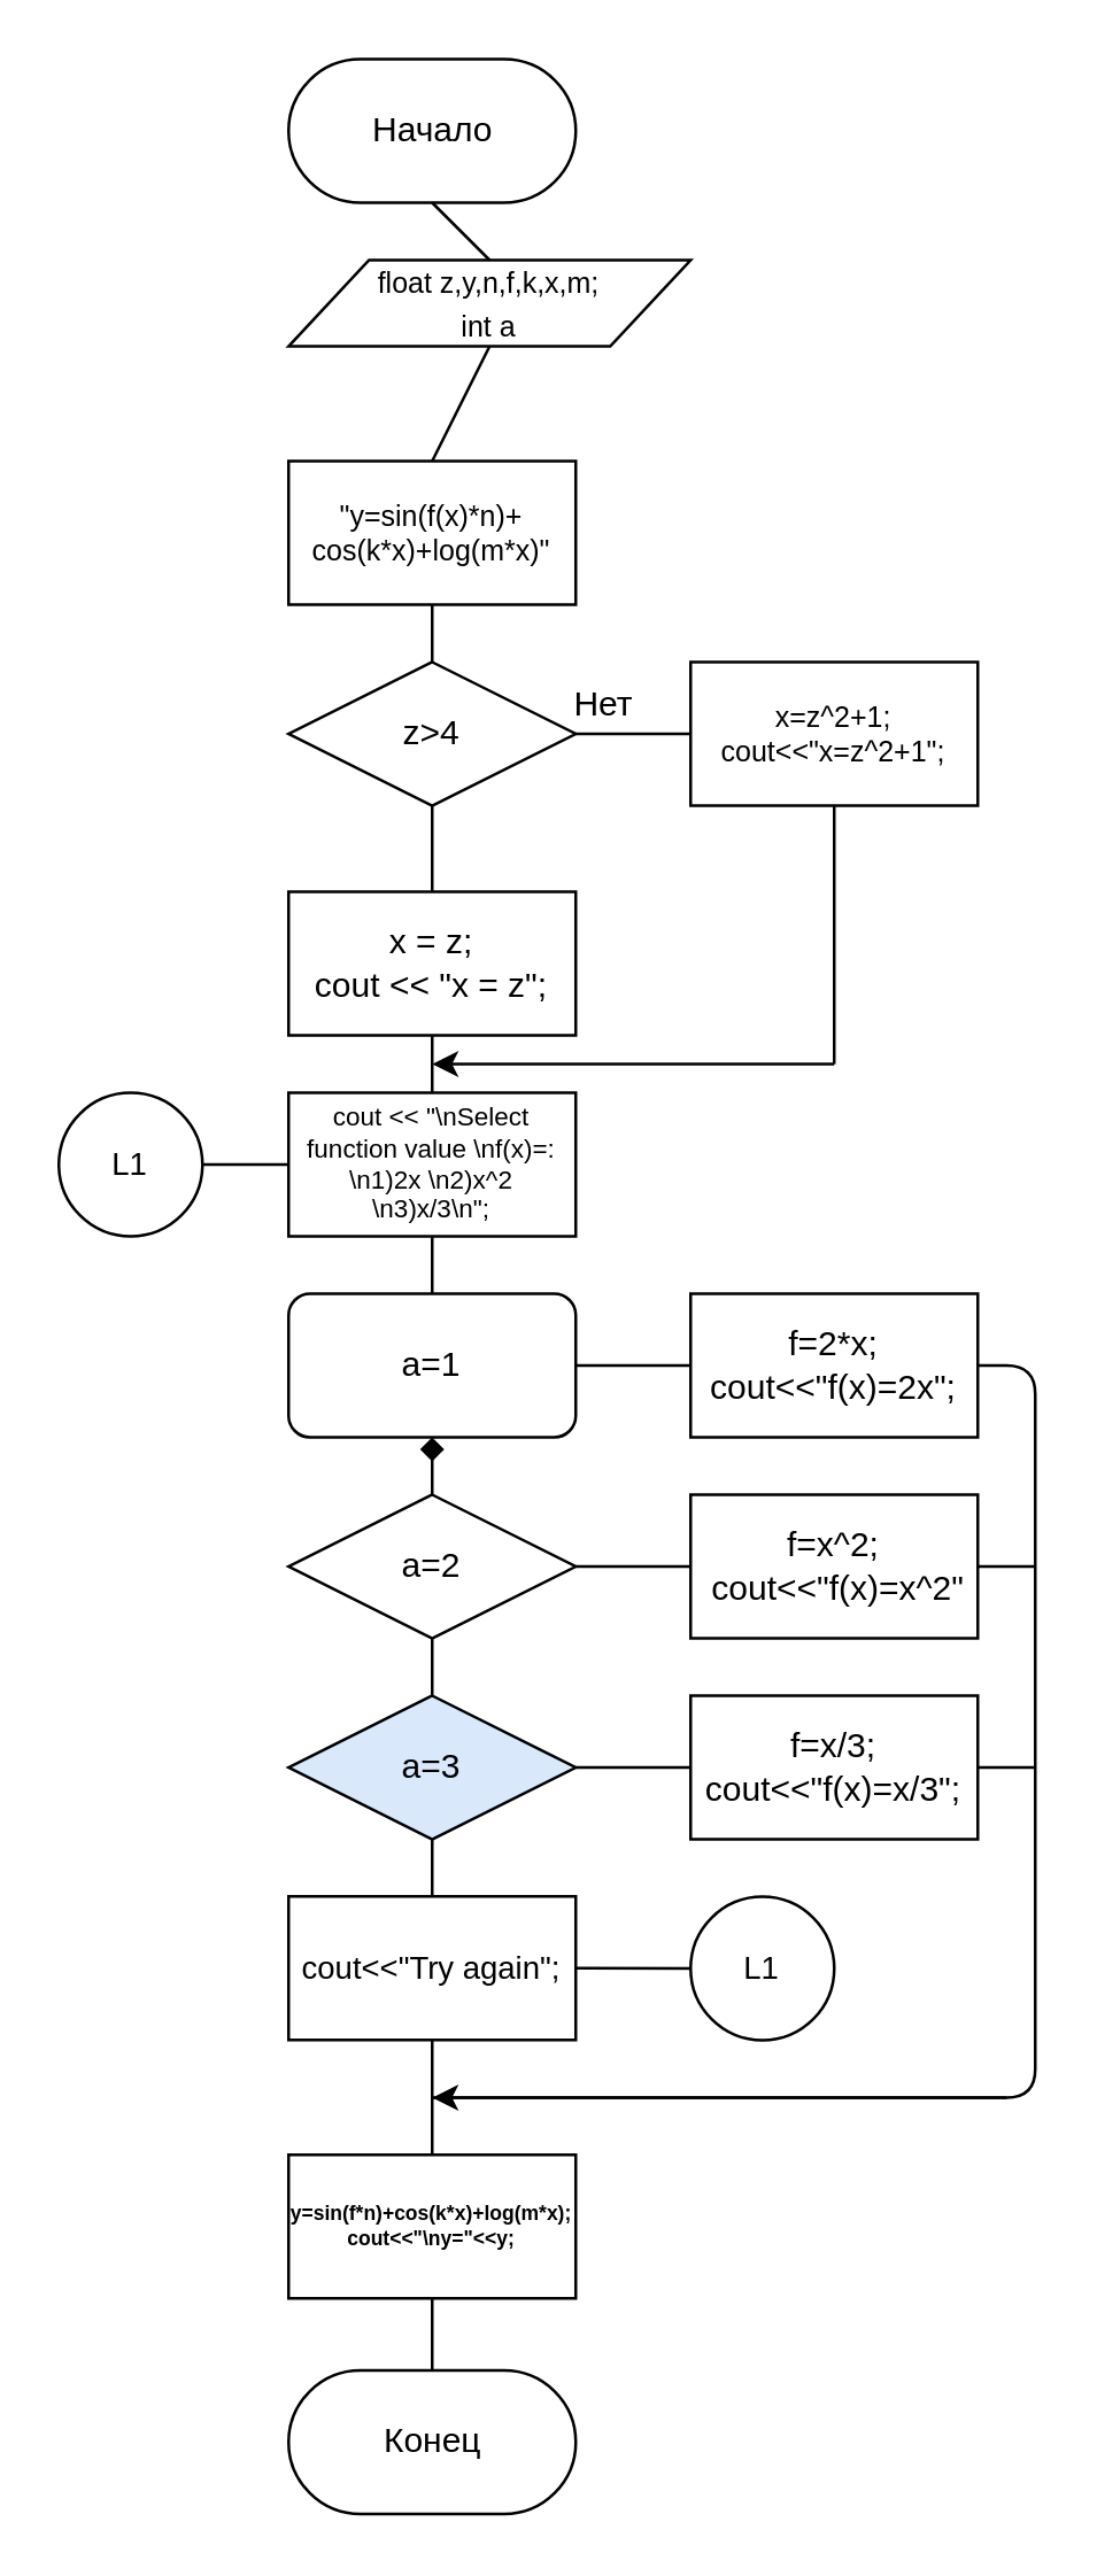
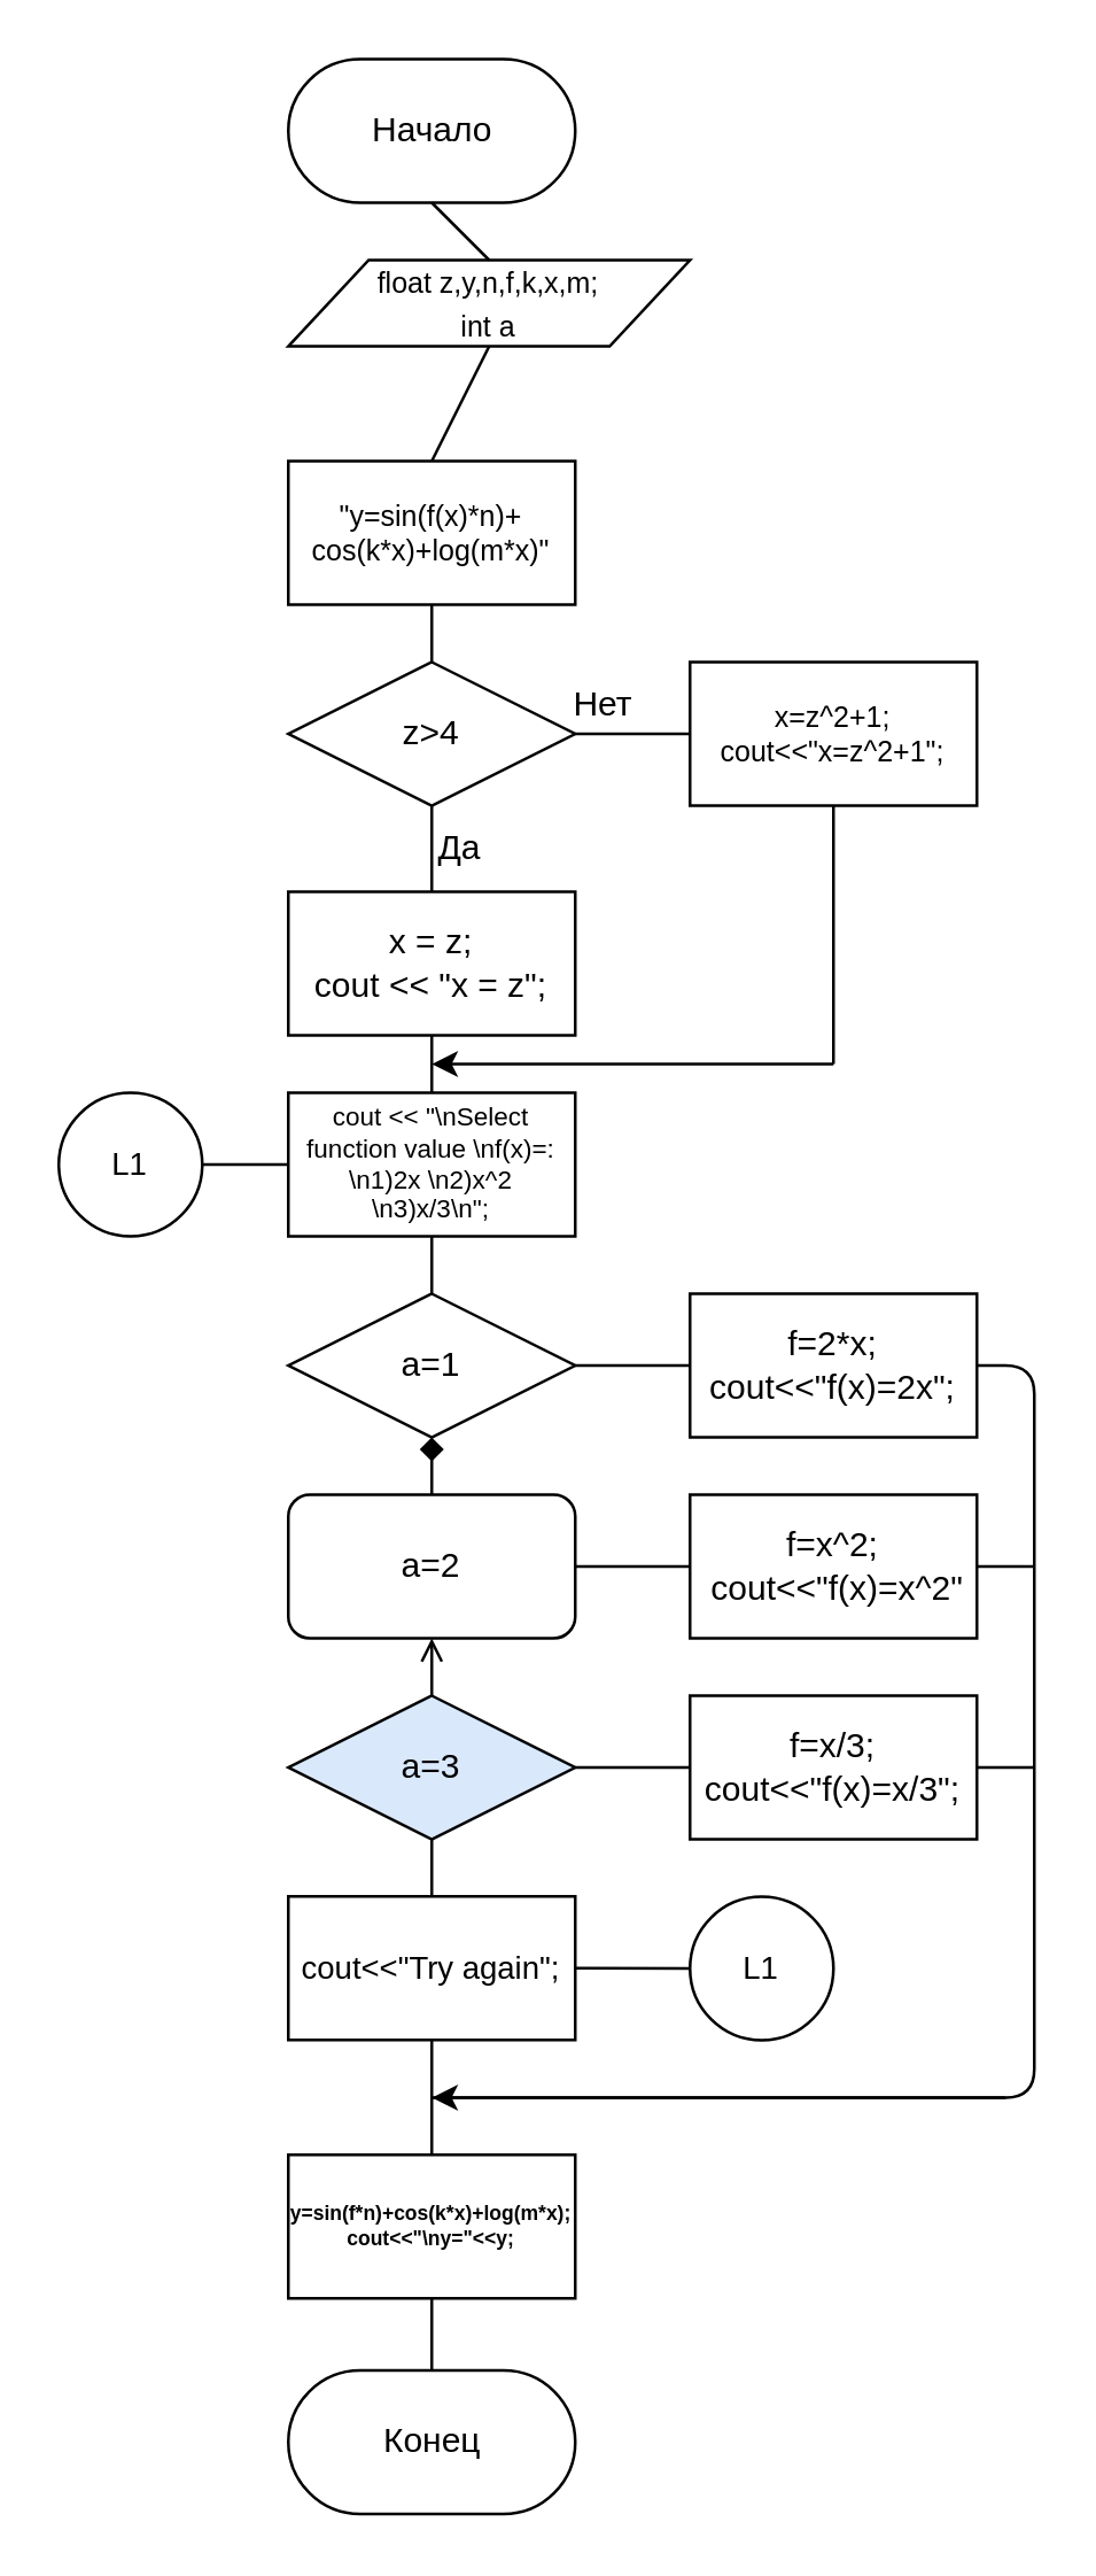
+ <mxCell id="15" value="Да" style="text;html=1;strokeColor=none;fillColor=none;align=center;verticalAlign=middle;whiteSpace=wrap;rounded=0;fontSize=12;" vertex="1" parent="1"><mxGeometry x="140" y="285" width="40" height="20" as="geometry" /></mxCell>
- <mxCell id="20" value="a=1" style="whiteSpace=wrap;html=1;rounded=1;" vertex="1" parent="1"><mxGeometry x="100" y="450" width="100" height="50" as="geometry" /></mxCell>
+ <mxCell id="20" value="a=1" style="rhombus;whiteSpace=wrap;html=1;" vertex="1" parent="1"><mxGeometry x="100" y="450" width="100" height="50" as="geometry" /></mxCell>
- <mxCell id="24" value="a=2" style="rhombus;whiteSpace=wrap;html=1;" vertex="1" parent="1"><mxGeometry x="100" y="520" width="100" height="50" as="geometry" /></mxCell>
+ <mxCell id="24" value="a=2" style="whiteSpace=wrap;html=1;rounded=1;" vertex="1" parent="1"><mxGeometry x="100" y="520" width="100" height="50" as="geometry" /></mxCell>
- <mxCell id="27" value="" style="endArrow=none;html=1;fontSize=9;entryX=0.5;entryY=1;entryDx=0;entryDy=0;exitX=0.5;exitY=0;exitDx=0;exitDy=0;" edge="1" parent="1" source="25" target="24"><mxGeometry width="50" height="50" relative="1" as="geometry"><mxPoint x="160" y="530" as="sourcePoint" /><mxPoint x="160" y="510" as="targetPoint" /></mxGeometry></mxCell>
+ <mxCell id="27" value="" style="endArrow=open;html=1;fontSize=9;entryX=0.5;entryY=1;entryDx=0;entryDy=0;exitX=0.5;exitY=0;exitDx=0;exitDy=0;" edge="1" parent="1" source="25" target="24"><mxGeometry width="50" height="50" relative="1" as="geometry"><mxPoint x="160" y="530" as="sourcePoint" /><mxPoint x="160" y="510" as="targetPoint" /></mxGeometry></mxCell>
